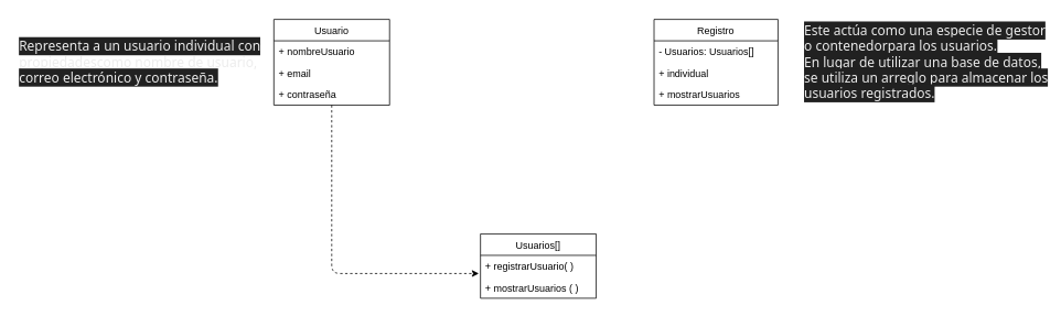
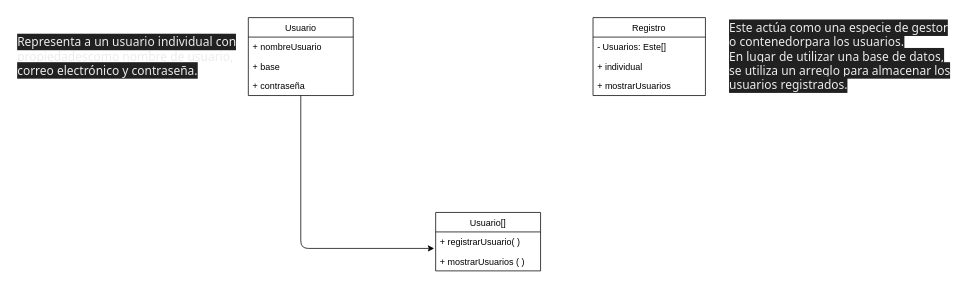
- <mxCell id="10" value="- Usuarios: Usuarios[]" style="text;strokeColor=none;fillColor=none;align=left;verticalAlign=top;spacingLeft=4;spacingRight=4;overflow=hidden;rotatable=0;points=[[0,0.5],[1,0.5]];portConstraint=eastwest;" vertex="1" parent="9"><mxGeometry y="26" width="150" height="26" as="geometry" /></mxCell>
+ <mxCell id="10" value="- Usuarios: Este[]" style="text;strokeColor=none;fillColor=none;align=left;verticalAlign=top;spacingLeft=4;spacingRight=4;overflow=hidden;rotatable=0;points=[[0,0.5],[1,0.5]];portConstraint=eastwest;" vertex="1" parent="9"><mxGeometry y="26" width="150" height="26" as="geometry" /></mxCell>
- <mxCell id="7" value="+ email" style="text;strokeColor=none;fillColor=none;align=left;verticalAlign=top;spacingLeft=4;spacingRight=4;overflow=hidden;rotatable=0;points=[[0,0.5],[1,0.5]];portConstraint=eastwest;" vertex="1" parent="5"><mxGeometry y="52" width="140" height="26" as="geometry" /></mxCell>
+ <mxCell id="7" value="+ base" style="text;strokeColor=none;fillColor=none;align=left;verticalAlign=top;spacingLeft=4;spacingRight=4;overflow=hidden;rotatable=0;points=[[0,0.5],[1,0.5]];portConstraint=eastwest;" vertex="1" parent="5"><mxGeometry y="52" width="140" height="26" as="geometry" /></mxCell>
- <mxCell id="2" value="Usuarios[]" style="swimlane;fontStyle=0;childLayout=stackLayout;horizontal=1;startSize=26;fillColor=none;horizontalStack=0;resizeParent=1;resizeParentMax=0;resizeLast=0;collapsible=1;marginBottom=0;" vertex="1" parent="1"><mxGeometry x="580" y="283" width="140" height="78" as="geometry" /></mxCell>
+ <mxCell id="2" value="Usuario[]" style="swimlane;fontStyle=0;childLayout=stackLayout;horizontal=1;startSize=26;fillColor=none;horizontalStack=0;resizeParent=1;resizeParentMax=0;resizeLast=0;collapsible=1;marginBottom=0;" vertex="1" parent="1"><mxGeometry x="580" y="283" width="140" height="78" as="geometry" /></mxCell>
- <mxCell id="13" style="edgeStyle=none;html=1;entryX=-0.014;entryY=0.846;entryDx=0;entryDy=0;entryPerimeter=0;dashed=1;" edge="1" parent="1" source="8" target="3"><mxGeometry relative="1" as="geometry"><Array as="points"><mxPoint x="400" y="331" /></Array></mxGeometry></mxCell>
+ <mxCell id="13" style="edgeStyle=none;html=1;entryX=-0.014;entryY=0.846;entryDx=0;entryDy=0;entryPerimeter=0;" edge="1" parent="1" source="8" target="3"><mxGeometry relative="1" as="geometry"><Array as="points"><mxPoint x="400" y="331" /></Array></mxGeometry></mxCell>
